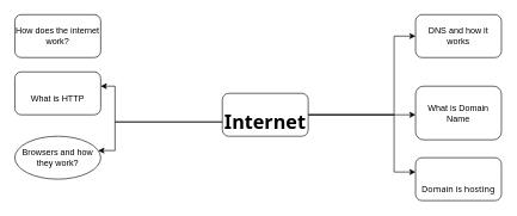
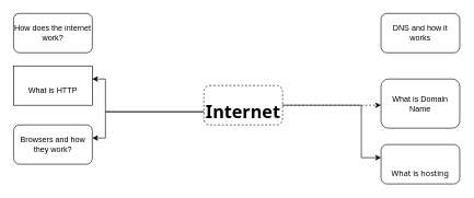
- <mxCell id="2" value="" style="edgeStyle=orthogonalEdgeStyle;rounded=0;orthogonalLoop=1;jettySize=auto;html=1;" edge="1" parent="1" source="5" target="12"><mxGeometry relative="1" as="geometry"><Array as="points"><mxPoint x="550" y="160" /><mxPoint x="550" y="50" /></Array></mxGeometry></mxCell>
- <mxCell id="7" value="&lt;br&gt;What is HTTP" style="whiteSpace=wrap;html=1;rounded=1;" vertex="1" parent="1"><mxGeometry x="20" y="100" width="120" height="60" as="geometry" /></mxCell>
+ <mxCell id="7" value="&lt;br&gt;What is HTTP" style="whiteSpace=wrap;html=1;rounded=0;" vertex="1" parent="1"><mxGeometry x="20" y="100" width="120" height="60" as="geometry" /></mxCell>
- <mxCell id="5" value="&lt;h1 style=&quot;box-sizing: border-box; border-width: 0px; border-style: solid; border-color: rgb(229, 231, 235); --tw-border-spacing-x: 0; --tw-border-spacing-y: 0; --tw-translate-x: 0; --tw-translate-y: 0; --tw-rotate: 0; --tw-skew-x: 0; --tw-skew-y: 0; --tw-scale-x: 1; --tw-scale-y: 1; --tw-pan-x: ; --tw-pan-y: ; --tw-pinch-zoom: ; --tw-scroll-snap-strictness: proximity; --tw-gradient-from-position: ; --tw-gradient-via-position: ; --tw-gradient-to-position: ; --tw-ordinal: ; --tw-slashed-zero: ; --tw-numeric-figure: ; --tw-numeric-spacing: ; --tw-numeric-fraction: ; --tw-ring-inset: ; --tw-ring-offset-width: 0px; --tw-ring-offset-color: #fff; --tw-ring-color: rgb(59 130 246 / .5); --tw-ring-offset-shadow: 0 0 #0000; --tw-ring-shadow: 0 0 #0000; --tw-shadow: 0 0 #0000; --tw-shadow-colored: 0 0 #0000; --tw-blur: ; --tw-brightness: ; --tw-contrast: ; --tw-grayscale: ; --tw-hue-rotate: ; --tw-invert: ; --tw-saturate: ; --tw-sepia: ; --tw-drop-shadow: ; --tw-backdrop-blur: ; --tw-backdrop-brightness: ; --tw-backdrop-contrast: ; --tw-backdrop-grayscale: ; --tw-backdrop-hue-rotate: ; --tw-backdrop-invert: ; --tw-backdrop-opacity: ; --tw-backdrop-saturate: ; --tw-backdrop-sepia: ; font-size: 2.25em; margin: 1.75rem 0px 0.625rem; color: var(--tw-prose-headings); line-height: 1.111; font-family: ui-sans-serif, system-ui, -apple-system, BlinkMacSystemFont, &amp;quot;Segoe UI&amp;quot;, Roboto, &amp;quot;Helvetica Neue&amp;quot;, Arial, &amp;quot;Noto Sans&amp;quot;, sans-serif, &amp;quot;Apple Color Emoji&amp;quot;, &amp;quot;Segoe UI Emoji&amp;quot;, &amp;quot;Segoe UI Symbol&amp;quot;, &amp;quot;Noto Color Emoji&amp;quot;; text-align: start; background-color: rgb(255, 255, 255);&quot; id=&quot;internet&quot;&gt;Internet&lt;/h1&gt;" style="rounded=1;whiteSpace=wrap;html=1;" vertex="1" parent="1"><mxGeometry x="310" y="130" width="120" height="60" as="geometry" /></mxCell>
+ <mxCell id="5" value="&lt;h1 style=&quot;box-sizing: border-box; border-width: 0px; border-style: solid; border-color: rgb(229, 231, 235); --tw-border-spacing-x: 0; --tw-border-spacing-y: 0; --tw-translate-x: 0; --tw-translate-y: 0; --tw-rotate: 0; --tw-skew-x: 0; --tw-skew-y: 0; --tw-scale-x: 1; --tw-scale-y: 1; --tw-pan-x: ; --tw-pan-y: ; --tw-pinch-zoom: ; --tw-scroll-snap-strictness: proximity; --tw-gradient-from-position: ; --tw-gradient-via-position: ; --tw-gradient-to-position: ; --tw-ordinal: ; --tw-slashed-zero: ; --tw-numeric-figure: ; --tw-numeric-spacing: ; --tw-numeric-fraction: ; --tw-ring-inset: ; --tw-ring-offset-width: 0px; --tw-ring-offset-color: #fff; --tw-ring-color: rgb(59 130 246 / .5); --tw-ring-offset-shadow: 0 0 #0000; --tw-ring-shadow: 0 0 #0000; --tw-shadow: 0 0 #0000; --tw-shadow-colored: 0 0 #0000; --tw-blur: ; --tw-brightness: ; --tw-contrast: ; --tw-grayscale: ; --tw-hue-rotate: ; --tw-invert: ; --tw-saturate: ; --tw-sepia: ; --tw-drop-shadow: ; --tw-backdrop-blur: ; --tw-backdrop-brightness: ; --tw-backdrop-contrast: ; --tw-backdrop-grayscale: ; --tw-backdrop-hue-rotate: ; --tw-backdrop-invert: ; --tw-backdrop-opacity: ; --tw-backdrop-saturate: ; --tw-backdrop-sepia: ; font-size: 2.25em; margin: 1.75rem 0px 0.625rem; color: var(--tw-prose-headings); line-height: 1.111; font-family: ui-sans-serif, system-ui, -apple-system, BlinkMacSystemFont, &amp;quot;Segoe UI&amp;quot;, Roboto, &amp;quot;Helvetica Neue&amp;quot;, Arial, &amp;quot;Noto Sans&amp;quot;, sans-serif, &amp;quot;Apple Color Emoji&amp;quot;, &amp;quot;Segoe UI Emoji&amp;quot;, &amp;quot;Segoe UI Symbol&amp;quot;, &amp;quot;Noto Color Emoji&amp;quot;; text-align: start; background-color: rgb(255, 255, 255);&quot; id=&quot;internet&quot;&gt;Internet&lt;/h1&gt;" style="rounded=1;whiteSpace=wrap;html=1;dashed=1;" vertex="1" parent="1"><mxGeometry x="310" y="130" width="120" height="60" as="geometry" /></mxCell>
- <mxCell id="4" value="" style="edgeStyle=orthogonalEdgeStyle;rounded=0;orthogonalLoop=1;jettySize=auto;html=1;" edge="1" parent="1" source="5" target="14"><mxGeometry relative="1" as="geometry"><Array as="points"><mxPoint x="580" y="160" /><mxPoint x="580" y="160" /></Array></mxGeometry></mxCell>
+ <mxCell id="4" value="" style="edgeStyle=orthogonalEdgeStyle;rounded=0;orthogonalLoop=1;jettySize=auto;html=1;dashed=1;" edge="1" parent="1" source="5" target="14"><mxGeometry relative="1" as="geometry"><Array as="points"><mxPoint x="580" y="160" /><mxPoint x="580" y="160" /></Array></mxGeometry></mxCell>
- <mxCell id="8" value="Browsers and how they work?" style="ellipse;whiteSpace=wrap;html=1;" vertex="1" parent="1"><mxGeometry x="20" y="190" width="120" height="60" as="geometry" /></mxCell>
+ <mxCell id="8" value="Browsers and how they work?" style="rounded=1;whiteSpace=wrap;html=1;" vertex="1" parent="1"><mxGeometry x="20" y="190" width="120" height="60" as="geometry" /></mxCell>
- <mxCell id="13" value="&lt;h1 style=&quot;box-sizing: border-box; border-width: 0px; border-style: solid; border-color: rgb(229, 231, 235); --tw-border-spacing-x: 0; --tw-border-spacing-y: 0; --tw-translate-x: 0; --tw-translate-y: 0; --tw-rotate: 0; --tw-skew-x: 0; --tw-skew-y: 0; --tw-scale-x: 1; --tw-scale-y: 1; --tw-pan-x: ; --tw-pan-y: ; --tw-pinch-zoom: ; --tw-scroll-snap-strictness: proximity; --tw-gradient-from-position: ; --tw-gradient-via-position: ; --tw-gradient-to-position: ; --tw-ordinal: ; --tw-slashed-zero: ; --tw-numeric-figure: ; --tw-numeric-spacing: ; --tw-numeric-fraction: ; --tw-ring-inset: ; --tw-ring-offset-width: 0px; --tw-ring-offset-color: #fff; --tw-ring-color: rgb(59 130 246 / .5); --tw-ring-offset-shadow: 0 0 #0000; --tw-ring-shadow: 0 0 #0000; --tw-shadow: 0 0 #0000; --tw-shadow-colored: 0 0 #0000; --tw-blur: ; --tw-brightness: ; --tw-contrast: ; --tw-grayscale: ; --tw-hue-rotate: ; --tw-invert: ; --tw-saturate: ; --tw-sepia: ; --tw-drop-shadow: ; --tw-backdrop-blur: ; --tw-backdrop-brightness: ; --tw-backdrop-contrast: ; --tw-backdrop-grayscale: ; --tw-backdrop-hue-rotate: ; --tw-backdrop-invert: ; --tw-backdrop-opacity: ; --tw-backdrop-saturate: ; --tw-backdrop-sepia: ; margin: 1.75rem 0px 0.625rem; color: var(--tw-prose-headings); line-height: 1.111; font-family: ui-sans-serif, system-ui, -apple-system, BlinkMacSystemFont, &amp;quot;Segoe UI&amp;quot;, Roboto, &amp;quot;Helvetica Neue&amp;quot;, Arial, &amp;quot;Noto Sans&amp;quot;, sans-serif, &amp;quot;Apple Color Emoji&amp;quot;, &amp;quot;Segoe UI Emoji&amp;quot;, &amp;quot;Segoe UI Symbol&amp;quot;, &amp;quot;Noto Color Emoji&amp;quot;; text-align: start; background-color: rgb(255, 255, 255);&quot; id=&quot;hosting&quot;&gt;&lt;span style=&quot;font-weight: normal;&quot;&gt;&lt;font style=&quot;font-size: 12px;&quot;&gt;Domain is hosting&lt;/font&gt;&lt;/span&gt;&lt;br&gt;&lt;/h1&gt;" style="whiteSpace=wrap;html=1;rounded=1;" vertex="1" parent="1"><mxGeometry x="580" y="220" width="120" height="60" as="geometry" /></mxCell>
+ <mxCell id="13" value="&lt;h1 style=&quot;box-sizing: border-box; border-width: 0px; border-style: solid; border-color: rgb(229, 231, 235); --tw-border-spacing-x: 0; --tw-border-spacing-y: 0; --tw-translate-x: 0; --tw-translate-y: 0; --tw-rotate: 0; --tw-skew-x: 0; --tw-skew-y: 0; --tw-scale-x: 1; --tw-scale-y: 1; --tw-pan-x: ; --tw-pan-y: ; --tw-pinch-zoom: ; --tw-scroll-snap-strictness: proximity; --tw-gradient-from-position: ; --tw-gradient-via-position: ; --tw-gradient-to-position: ; --tw-ordinal: ; --tw-slashed-zero: ; --tw-numeric-figure: ; --tw-numeric-spacing: ; --tw-numeric-fraction: ; --tw-ring-inset: ; --tw-ring-offset-width: 0px; --tw-ring-offset-color: #fff; --tw-ring-color: rgb(59 130 246 / .5); --tw-ring-offset-shadow: 0 0 #0000; --tw-ring-shadow: 0 0 #0000; --tw-shadow: 0 0 #0000; --tw-shadow-colored: 0 0 #0000; --tw-blur: ; --tw-brightness: ; --tw-contrast: ; --tw-grayscale: ; --tw-hue-rotate: ; --tw-invert: ; --tw-saturate: ; --tw-sepia: ; --tw-drop-shadow: ; --tw-backdrop-blur: ; --tw-backdrop-brightness: ; --tw-backdrop-contrast: ; --tw-backdrop-grayscale: ; --tw-backdrop-hue-rotate: ; --tw-backdrop-invert: ; --tw-backdrop-opacity: ; --tw-backdrop-saturate: ; --tw-backdrop-sepia: ; margin: 1.75rem 0px 0.625rem; color: var(--tw-prose-headings); line-height: 1.111; font-family: ui-sans-serif, system-ui, -apple-system, BlinkMacSystemFont, &amp;quot;Segoe UI&amp;quot;, Roboto, &amp;quot;Helvetica Neue&amp;quot;, Arial, &amp;quot;Noto Sans&amp;quot;, sans-serif, &amp;quot;Apple Color Emoji&amp;quot;, &amp;quot;Segoe UI Emoji&amp;quot;, &amp;quot;Segoe UI Symbol&amp;quot;, &amp;quot;Noto Color Emoji&amp;quot;; text-align: start; background-color: rgb(255, 255, 255);&quot; id=&quot;hosting&quot;&gt;&lt;span style=&quot;font-weight: normal;&quot;&gt;&lt;font style=&quot;font-size: 12px;&quot;&gt;What is hosting&lt;/font&gt;&lt;/span&gt;&lt;br&gt;&lt;/h1&gt;" style="whiteSpace=wrap;html=1;rounded=1;" vertex="1" parent="1"><mxGeometry x="580" y="220" width="120" height="60" as="geometry" /></mxCell>
